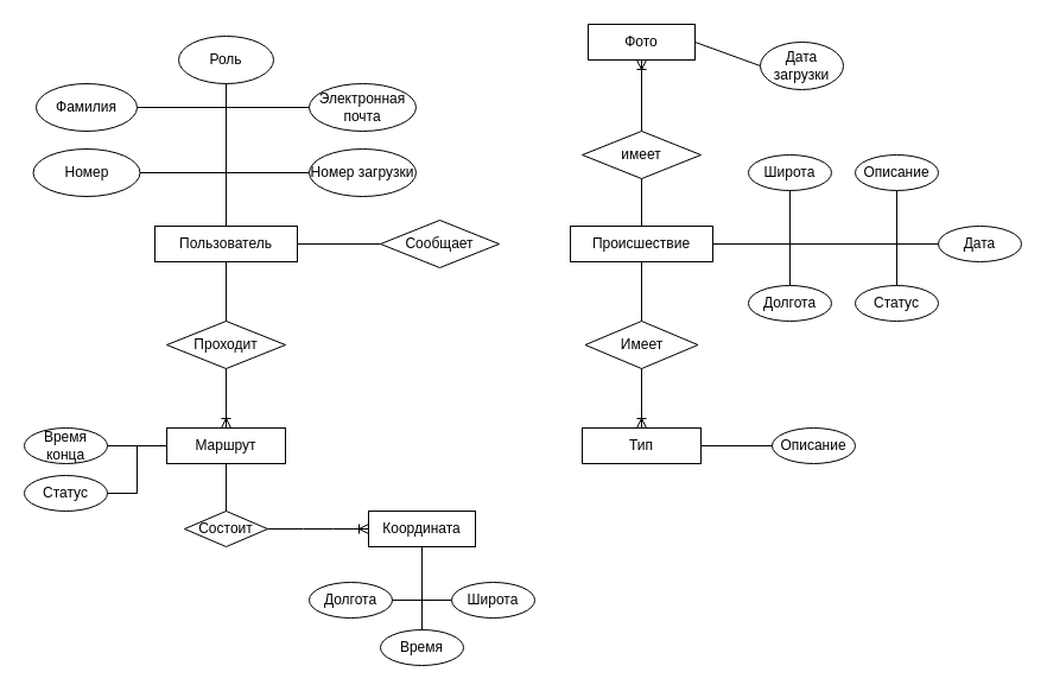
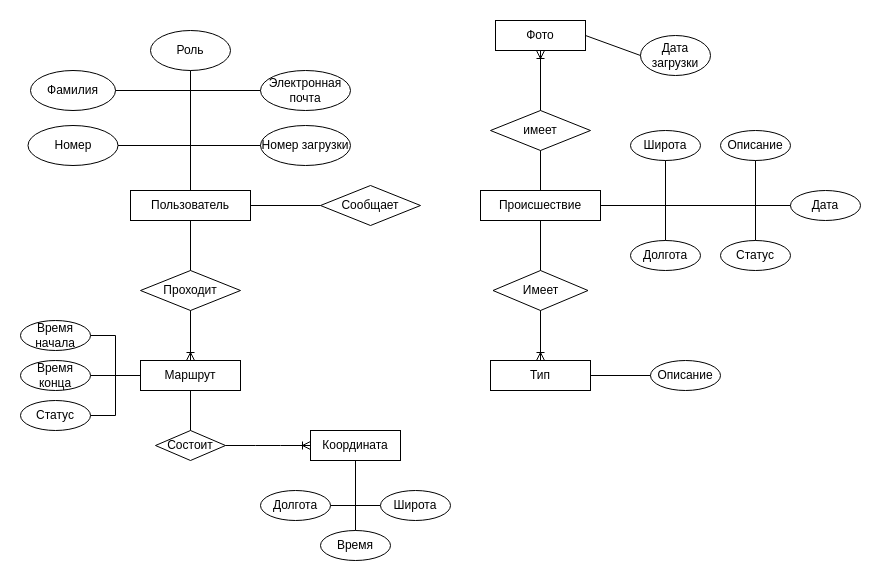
+ <mxCell id="33" value="Время начала" style="ellipse;whiteSpace=wrap;html=1;" parent="1" vertex="1"><mxGeometry x="20" y="320" width="70" height="30" as="geometry" /></mxCell>
+ <mxCell id="34" value="" style="endArrow=none;html=1;rounded=0;exitX=1;exitY=0.5;exitDx=0;exitDy=0;entryX=0;entryY=0.5;entryDx=0;entryDy=0;edgeStyle=orthogonalEdgeStyle;" parent="1" source="33" target="4" edge="1"><mxGeometry relative="1" as="geometry"><mxPoint x="410" y="260" as="sourcePoint" /><mxPoint x="570" y="260" as="targetPoint" /></mxGeometry></mxCell>
